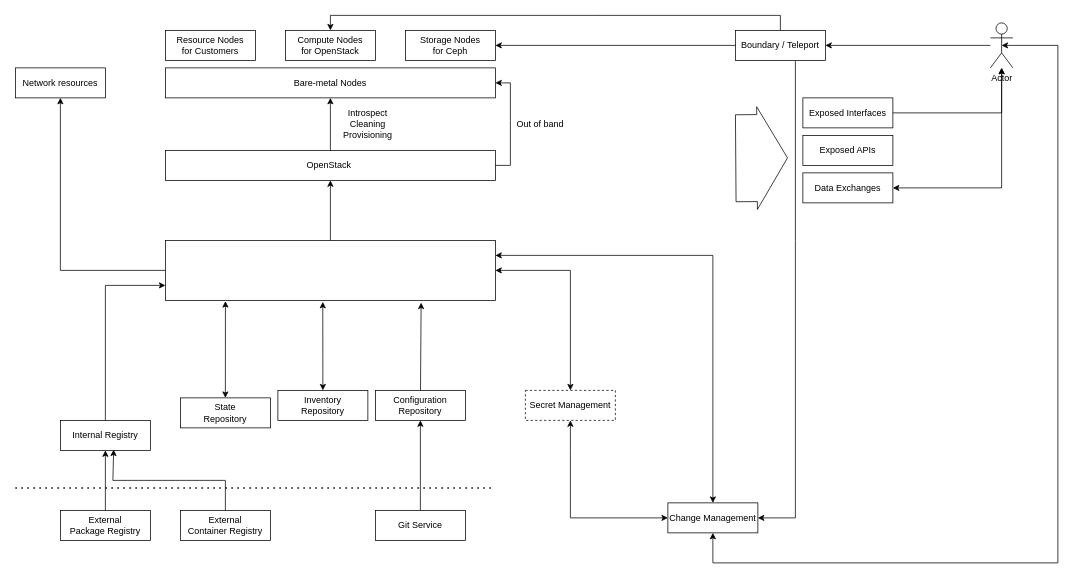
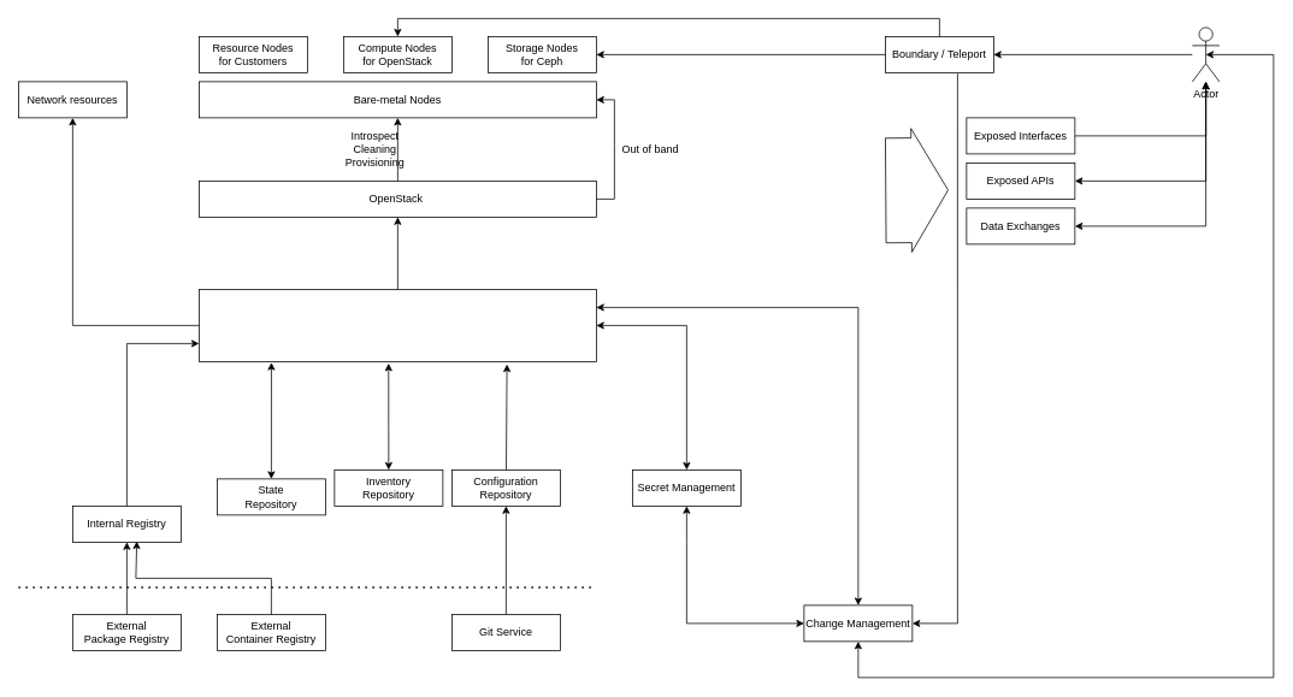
- <mxCell id="30" value="Introspect&lt;br&gt;Cleaning&lt;br&gt;Provisioning" style="text;html=1;strokeColor=none;fillColor=none;align=center;verticalAlign=middle;whiteSpace=wrap;rounded=0;" parent="1" vertex="1"><mxGeometry x="440" y="150" width="100" height="30" as="geometry" /></mxCell>
+ <mxCell id="30" value="Introspect&lt;br&gt;Cleaning&lt;br&gt;Provisioning" style="text;html=1;strokeColor=none;fillColor=none;align=center;verticalAlign=middle;whiteSpace=wrap;rounded=0;" parent="1" vertex="1"><mxGeometry x="365" y="150" width="100" height="30" as="geometry" /></mxCell>
+ <mxCell id="47" value="" style="endArrow=classic;startArrow=classic;html=1;rounded=0;" parent="1" source="43" target="25" edge="1"><mxGeometry width="50" height="50" relative="1" as="geometry"><mxPoint x="540" y="440" as="sourcePoint" /><mxPoint x="590" y="390" as="targetPoint" /><Array as="points"><mxPoint x="1335" y="200" /></Array></mxGeometry></mxCell>
- <mxCell id="15" value="Secret Management" style="rounded=0;whiteSpace=wrap;html=1;dashed=1;" parent="1" vertex="1"><mxGeometry x="700" y="520" width="120" height="40" as="geometry" /></mxCell>
+ <mxCell id="15" value="Secret Management" style="rounded=0;whiteSpace=wrap;html=1;" parent="1" vertex="1"><mxGeometry x="700" y="520" width="120" height="40" as="geometry" /></mxCell>
